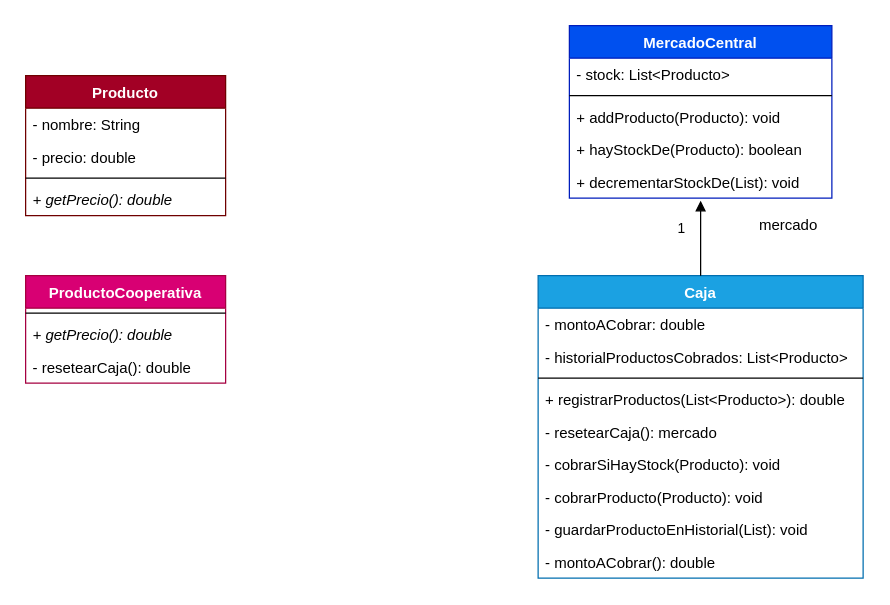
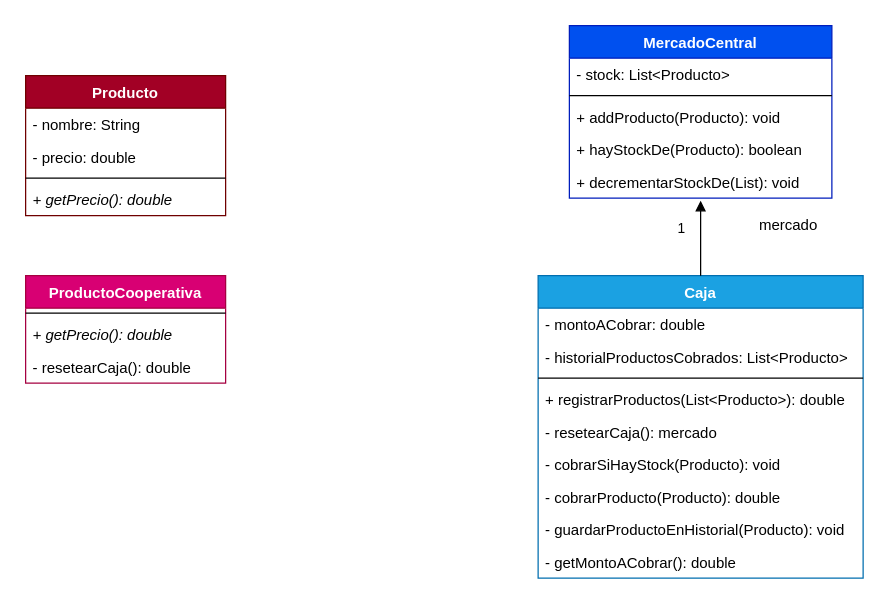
- <mxCell id="9" value="- cobrarProducto(Producto): void" style="text;strokeColor=none;fillColor=none;align=left;verticalAlign=top;spacingLeft=4;spacingRight=4;overflow=hidden;rotatable=0;points=[[0,0.5],[1,0.5]];portConstraint=eastwest;" vertex="1" parent="2"><mxGeometry y="164" width="260" height="26" as="geometry" /></mxCell>
+ <mxCell id="9" value="- cobrarProducto(Producto): double" style="text;strokeColor=none;fillColor=none;align=left;verticalAlign=top;spacingLeft=4;spacingRight=4;overflow=hidden;rotatable=0;points=[[0,0.5],[1,0.5]];portConstraint=eastwest;" vertex="1" parent="2"><mxGeometry y="164" width="260" height="26" as="geometry" /></mxCell>
- <mxCell id="10" value="- guardarProductoEnHistorial(List): void" style="text;strokeColor=none;fillColor=none;align=left;verticalAlign=top;spacingLeft=4;spacingRight=4;overflow=hidden;rotatable=0;points=[[0,0.5],[1,0.5]];portConstraint=eastwest;" vertex="1" parent="2"><mxGeometry y="190" width="260" height="26" as="geometry" /></mxCell>
+ <mxCell id="10" value="- guardarProductoEnHistorial(Producto): void" style="text;strokeColor=none;fillColor=none;align=left;verticalAlign=top;spacingLeft=4;spacingRight=4;overflow=hidden;rotatable=0;points=[[0,0.5],[1,0.5]];portConstraint=eastwest;" vertex="1" parent="2"><mxGeometry y="190" width="260" height="26" as="geometry" /></mxCell>
- <mxCell id="11" value="- montoACobrar(): double" style="text;strokeColor=none;fillColor=none;align=left;verticalAlign=top;spacingLeft=4;spacingRight=4;overflow=hidden;rotatable=0;points=[[0,0.5],[1,0.5]];portConstraint=eastwest;" vertex="1" parent="2"><mxGeometry y="216" width="260" height="26" as="geometry" /></mxCell>
+ <mxCell id="11" value="- getMontoACobrar(): double" style="text;strokeColor=none;fillColor=none;align=left;verticalAlign=top;spacingLeft=4;spacingRight=4;overflow=hidden;rotatable=0;points=[[0,0.5],[1,0.5]];portConstraint=eastwest;" vertex="1" parent="2"><mxGeometry y="216" width="260" height="26" as="geometry" /></mxCell>
